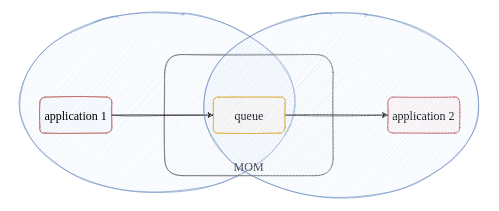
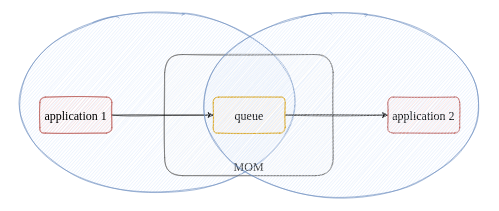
- <mxCell id="7" value="application 1" style="rounded=1;whiteSpace=wrap;html=1;sketch=1;fontSize=20;fontFamily=Architects Daughter;fontSource=https%3A%2F%2Ffonts.googleapis.com%2Fcss%3Ffamily%3DArchitects%2BDaughter;fillColor=#dae8fc;strokeColor=#b85450;" vertex="1" parent="1"><mxGeometry x="66" y="161" width="120" height="60" as="geometry" /></mxCell>
+ <mxCell id="7" value="application 1" style="rounded=1;whiteSpace=wrap;html=1;sketch=1;fontSize=20;fontFamily=Architects Daughter;fontSource=https%3A%2F%2Ffonts.googleapis.com%2Fcss%3Ffamily%3DArchitects%2BDaughter;fillColor=#f8cecc;strokeColor=#b85450;" vertex="1" parent="1"><mxGeometry x="66" y="161" width="120" height="60" as="geometry" /></mxCell>
